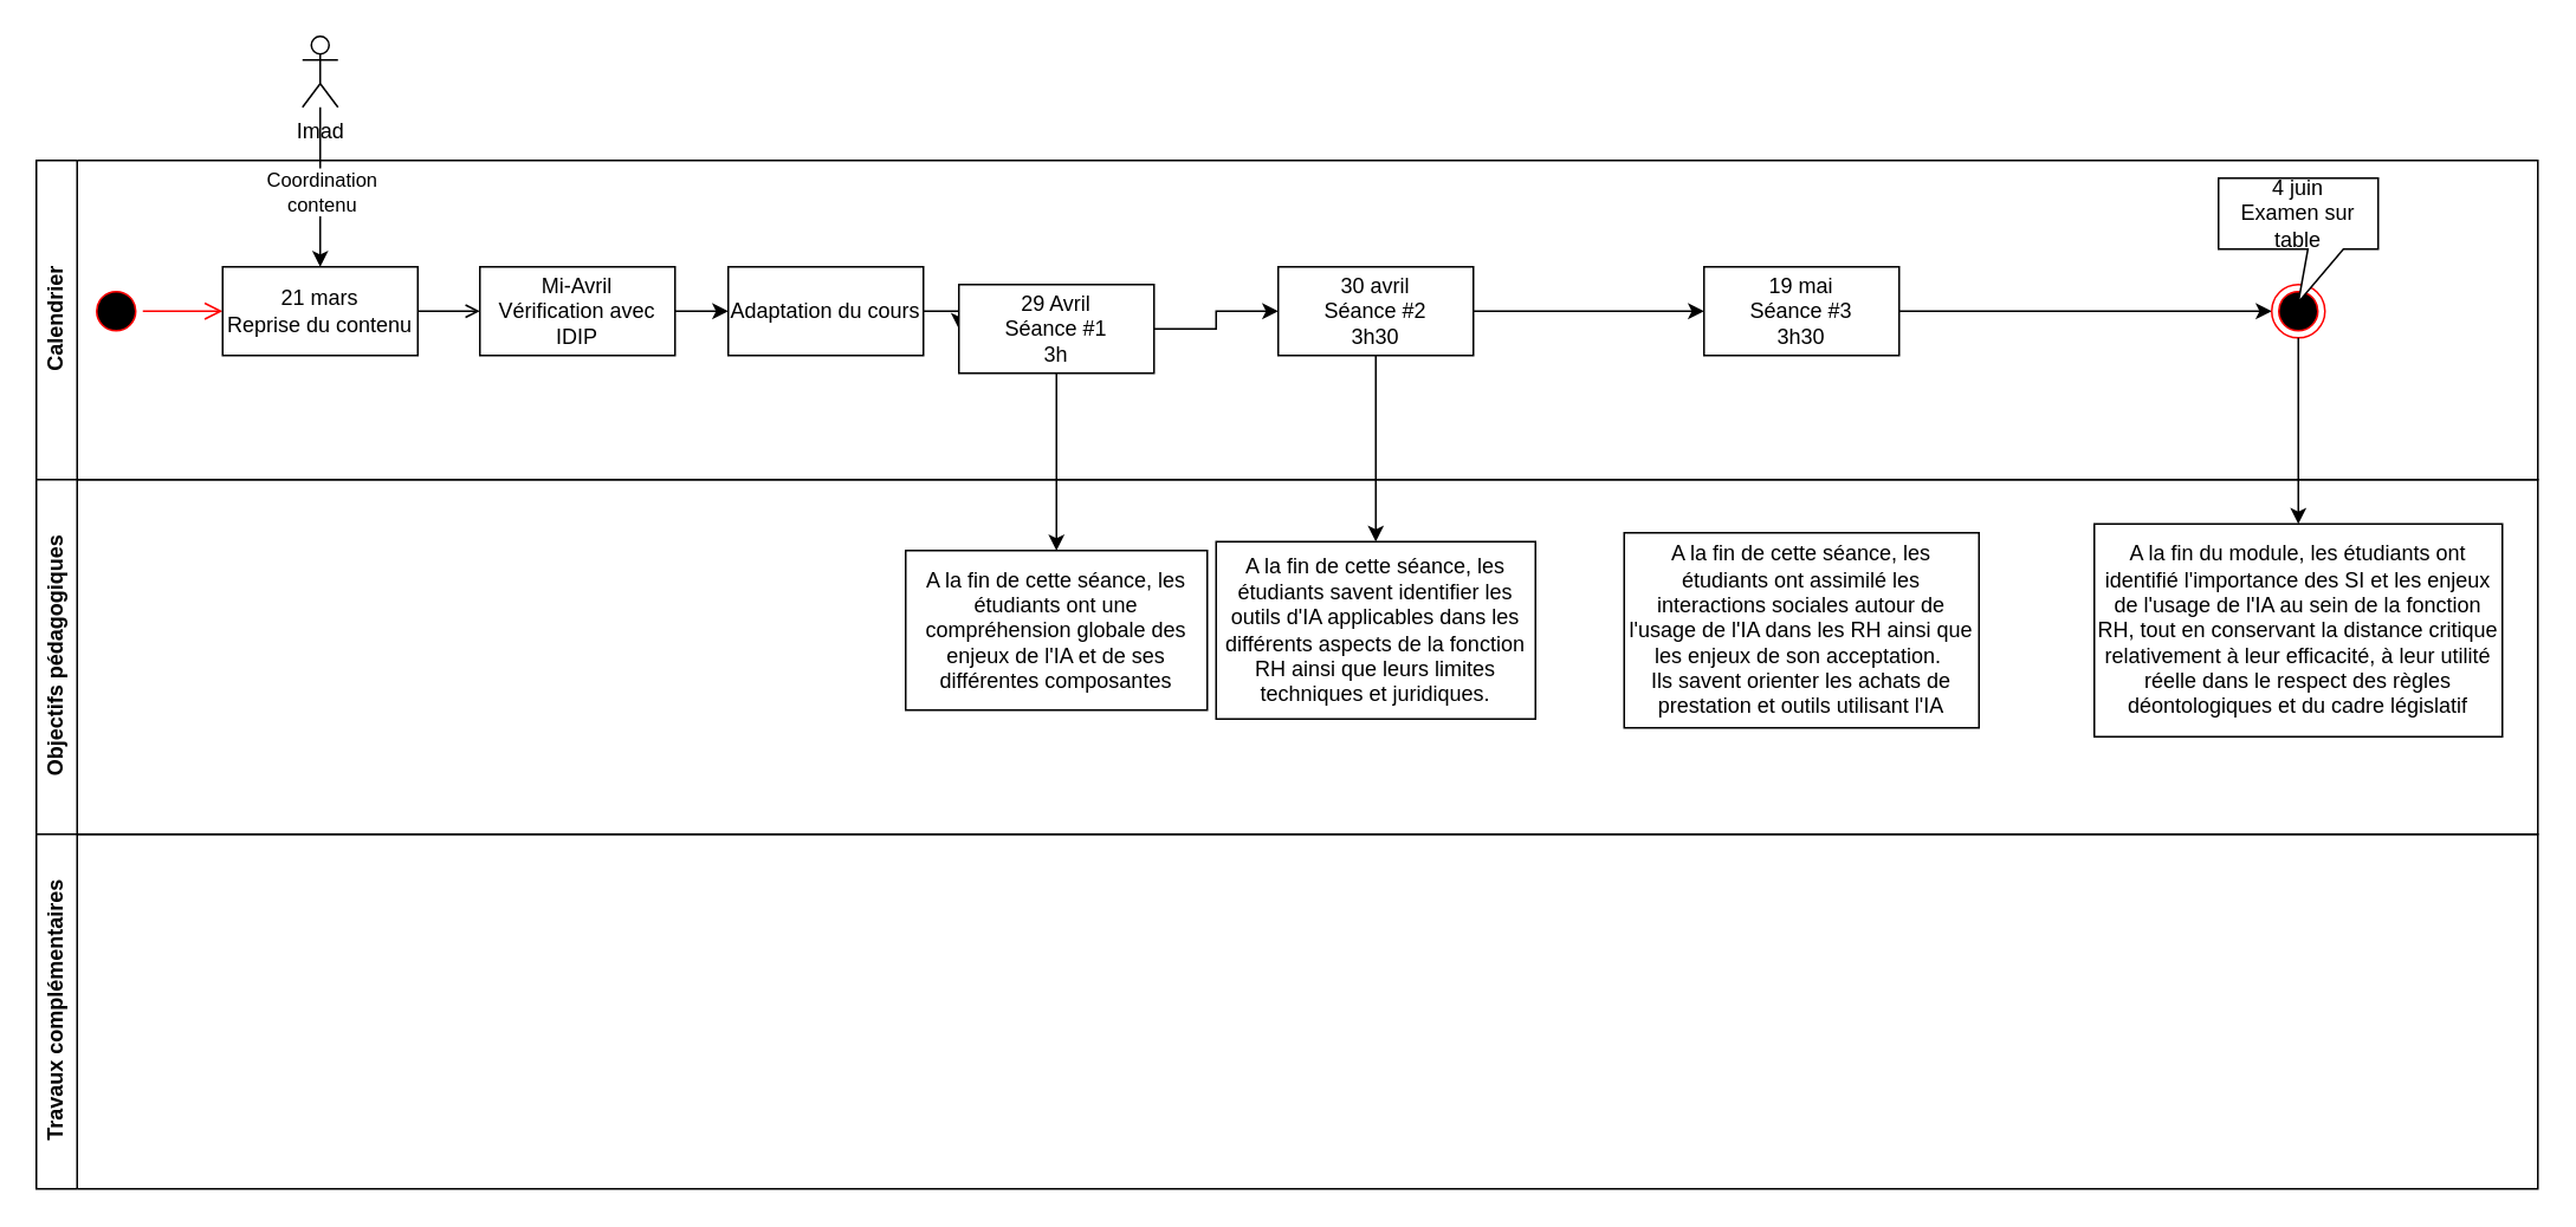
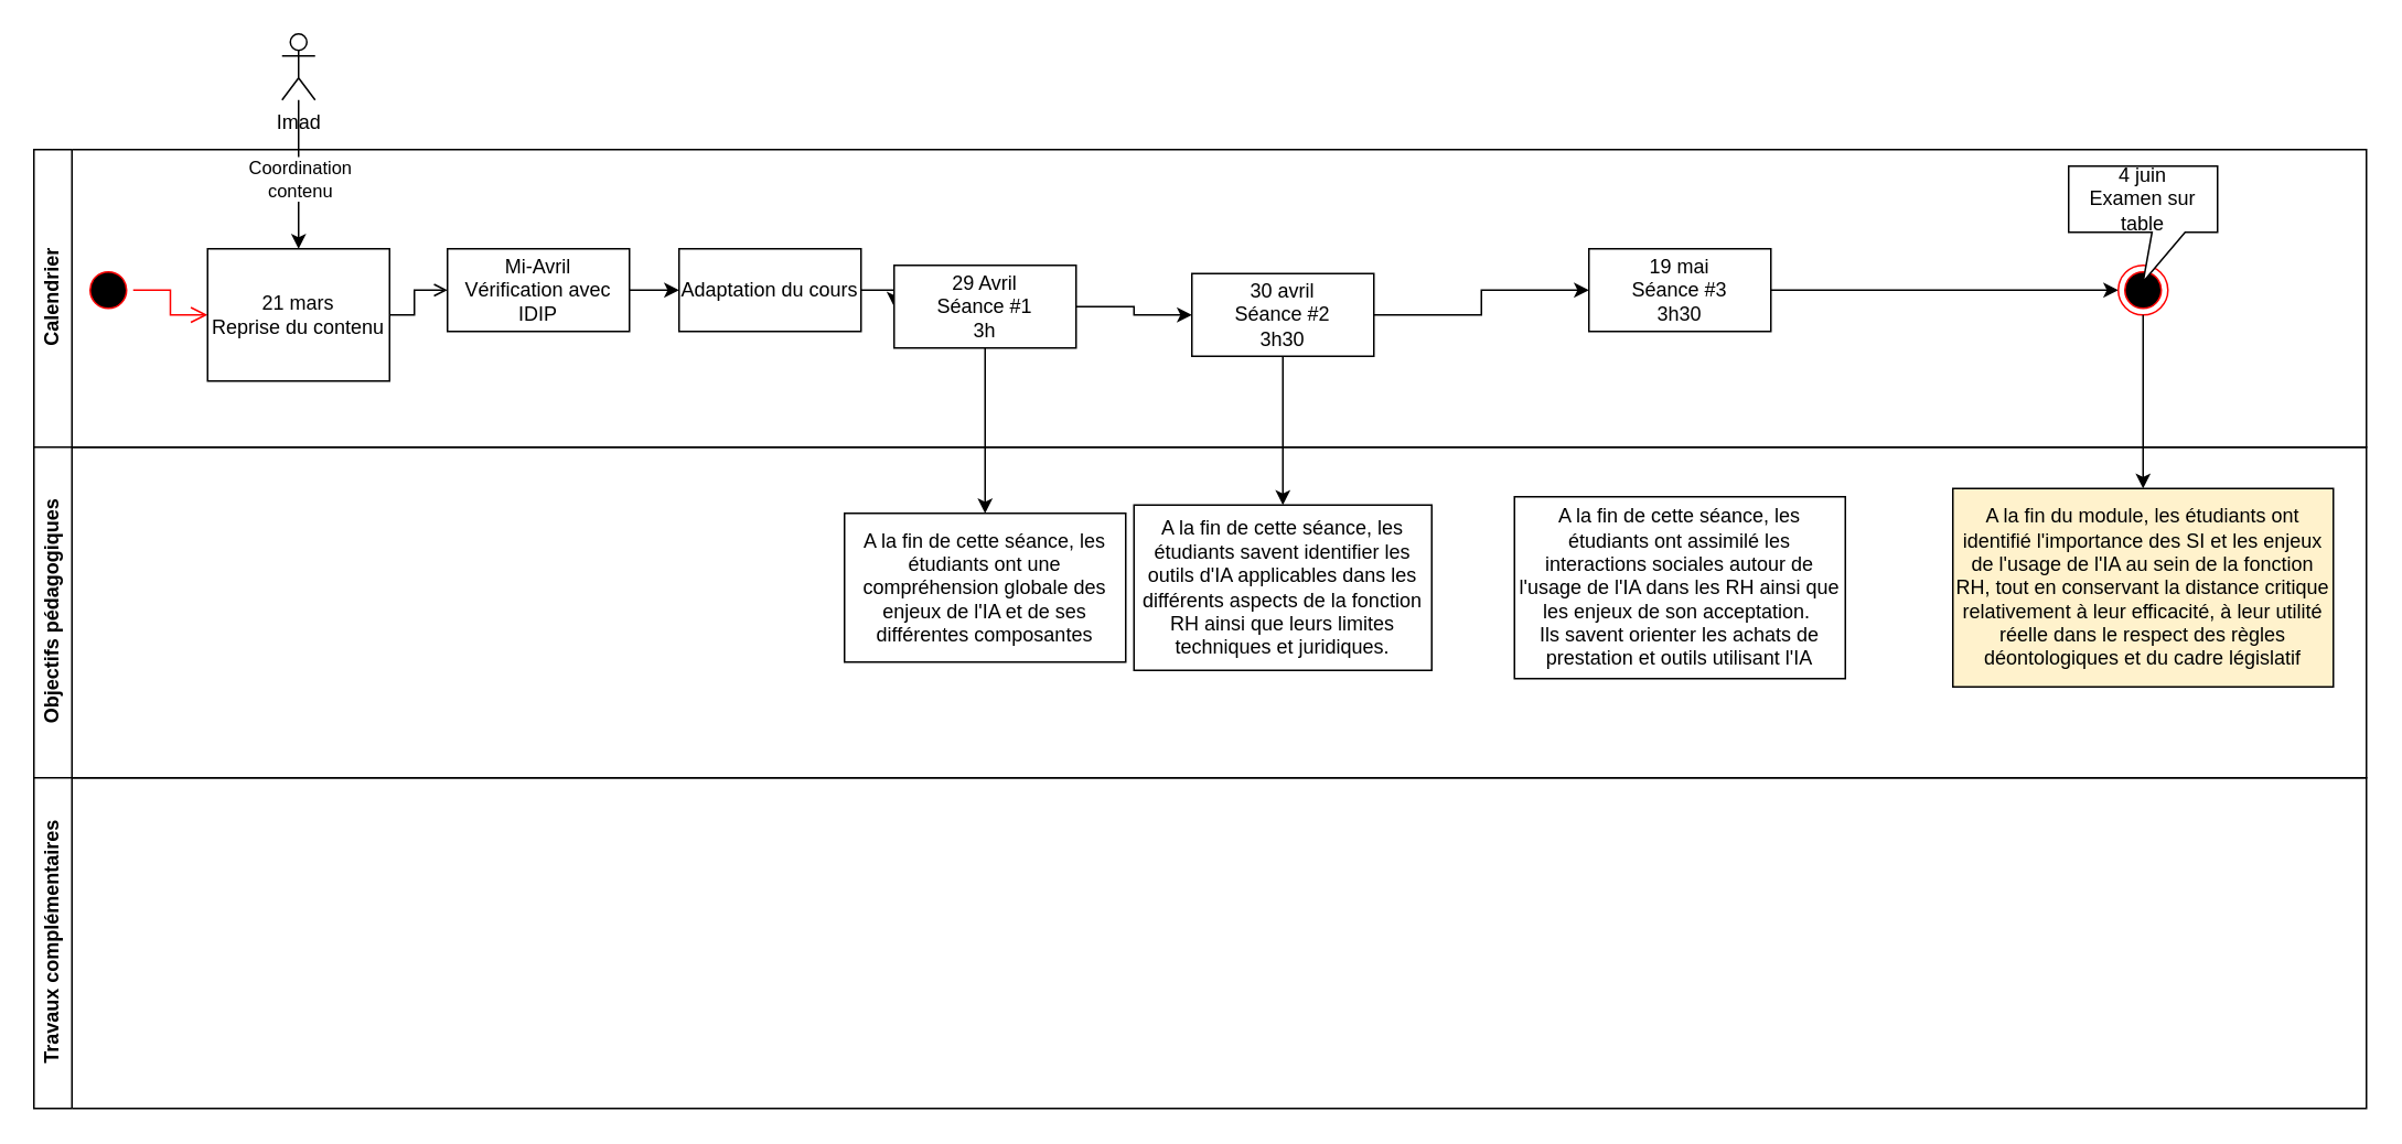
- <mxCell id="17" value="&lt;div&gt;21 mars&lt;/div&gt;Reprise du contenu" style="html=1;whiteSpace=wrap;" vertex="1" parent="2"><mxGeometry x="105" y="60" width="110" height="50" as="geometry" /></mxCell>
+ <mxCell id="17" value="&lt;div&gt;21 mars&lt;/div&gt;Reprise du contenu" style="html=1;whiteSpace=wrap;" vertex="1" parent="2"><mxGeometry x="105" y="60" width="110" height="80" as="geometry" /></mxCell>
- <mxCell id="13" value="30 avril&lt;br&gt;Séance #2&lt;br&gt;3h30" style="html=1;whiteSpace=wrap;" vertex="1" parent="2"><mxGeometry x="700" y="60" width="110" height="50" as="geometry" /></mxCell>
+ <mxCell id="13" value="30 avril&lt;br&gt;Séance #2&lt;br&gt;3h30" style="html=1;whiteSpace=wrap;" vertex="1" parent="2"><mxGeometry x="700" y="75" width="110" height="50" as="geometry" /></mxCell>
- <mxCell id="26" value="A la fin du module, les étudiants ont identifié l'importance des SI et les enjeux de l'usage de l'IA au sein de la fonction RH, tout en conservant la distance critique relativement à leur efficacité, à leur utilité réelle dans le respect des règles déontologiques et du cadre législatif" style="html=1;whiteSpace=wrap;" vertex="1" parent="22"><mxGeometry x="1160" y="25" width="230" height="120" as="geometry" /></mxCell>
+ <mxCell id="26" value="A la fin du module, les étudiants ont identifié l'importance des SI et les enjeux de l'usage de l'IA au sein de la fonction RH, tout en conservant la distance critique relativement à leur efficacité, à leur utilité réelle dans le respect des règles déontologiques et du cadre législatif" style="html=1;whiteSpace=wrap;fillColor=#fff2cc;" vertex="1" parent="22"><mxGeometry x="1160" y="25" width="230" height="120" as="geometry" /></mxCell>
